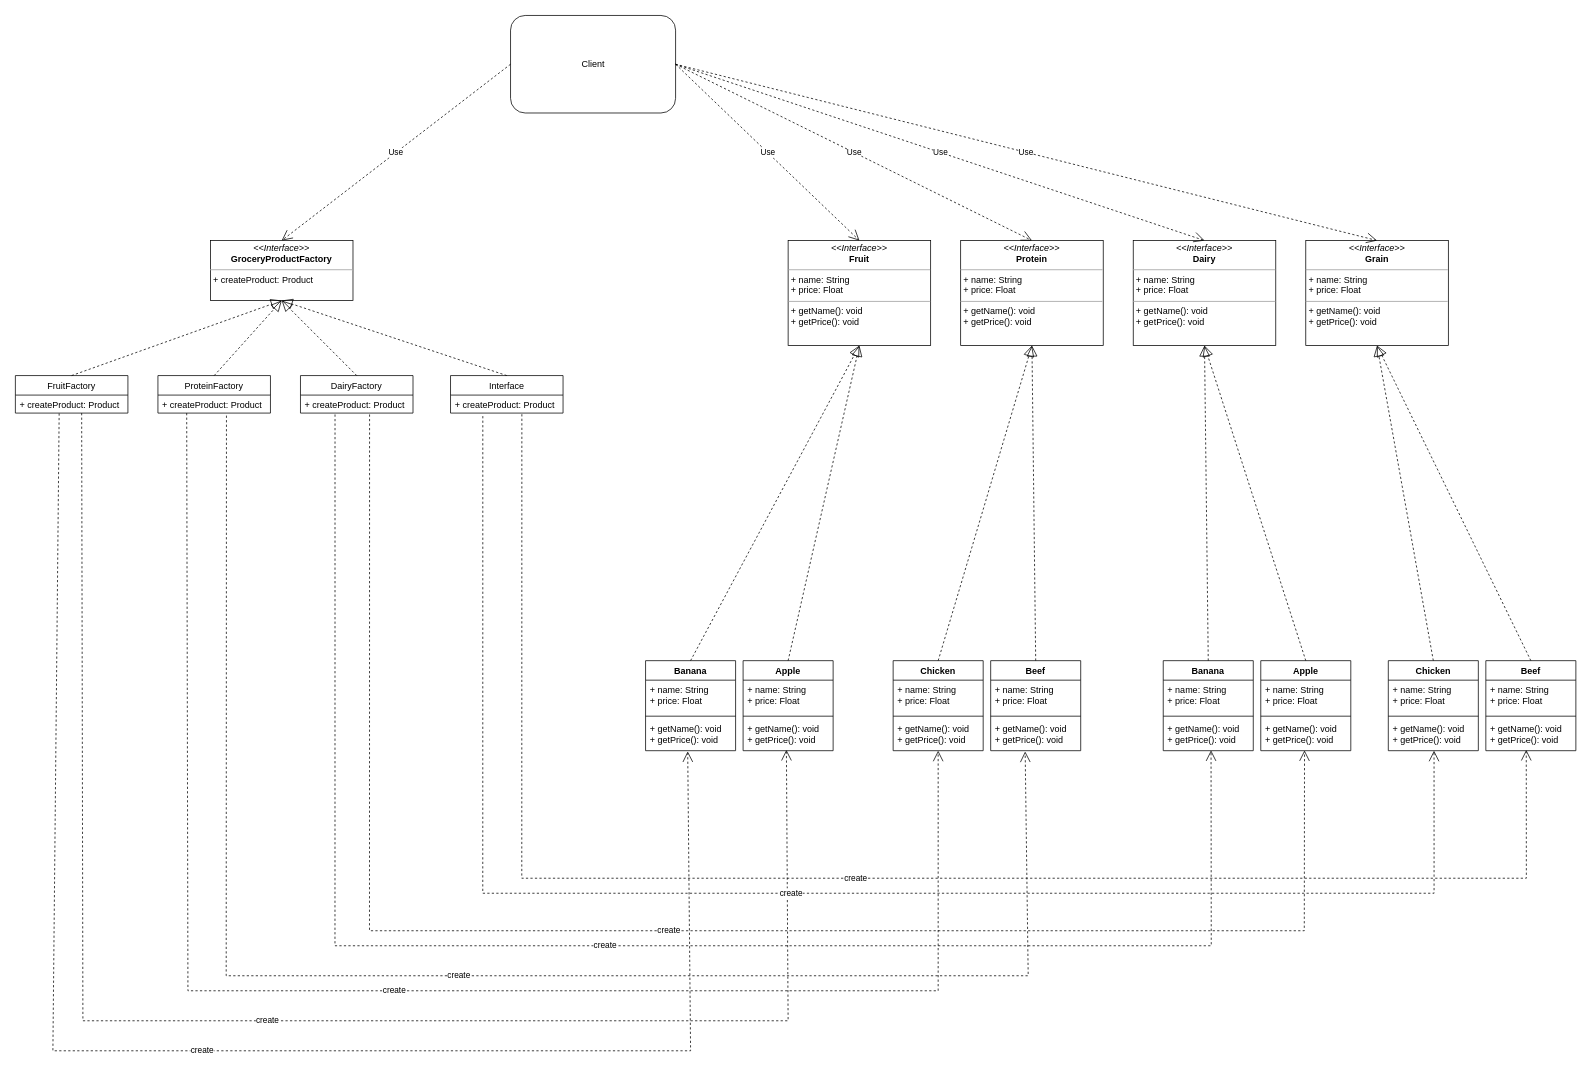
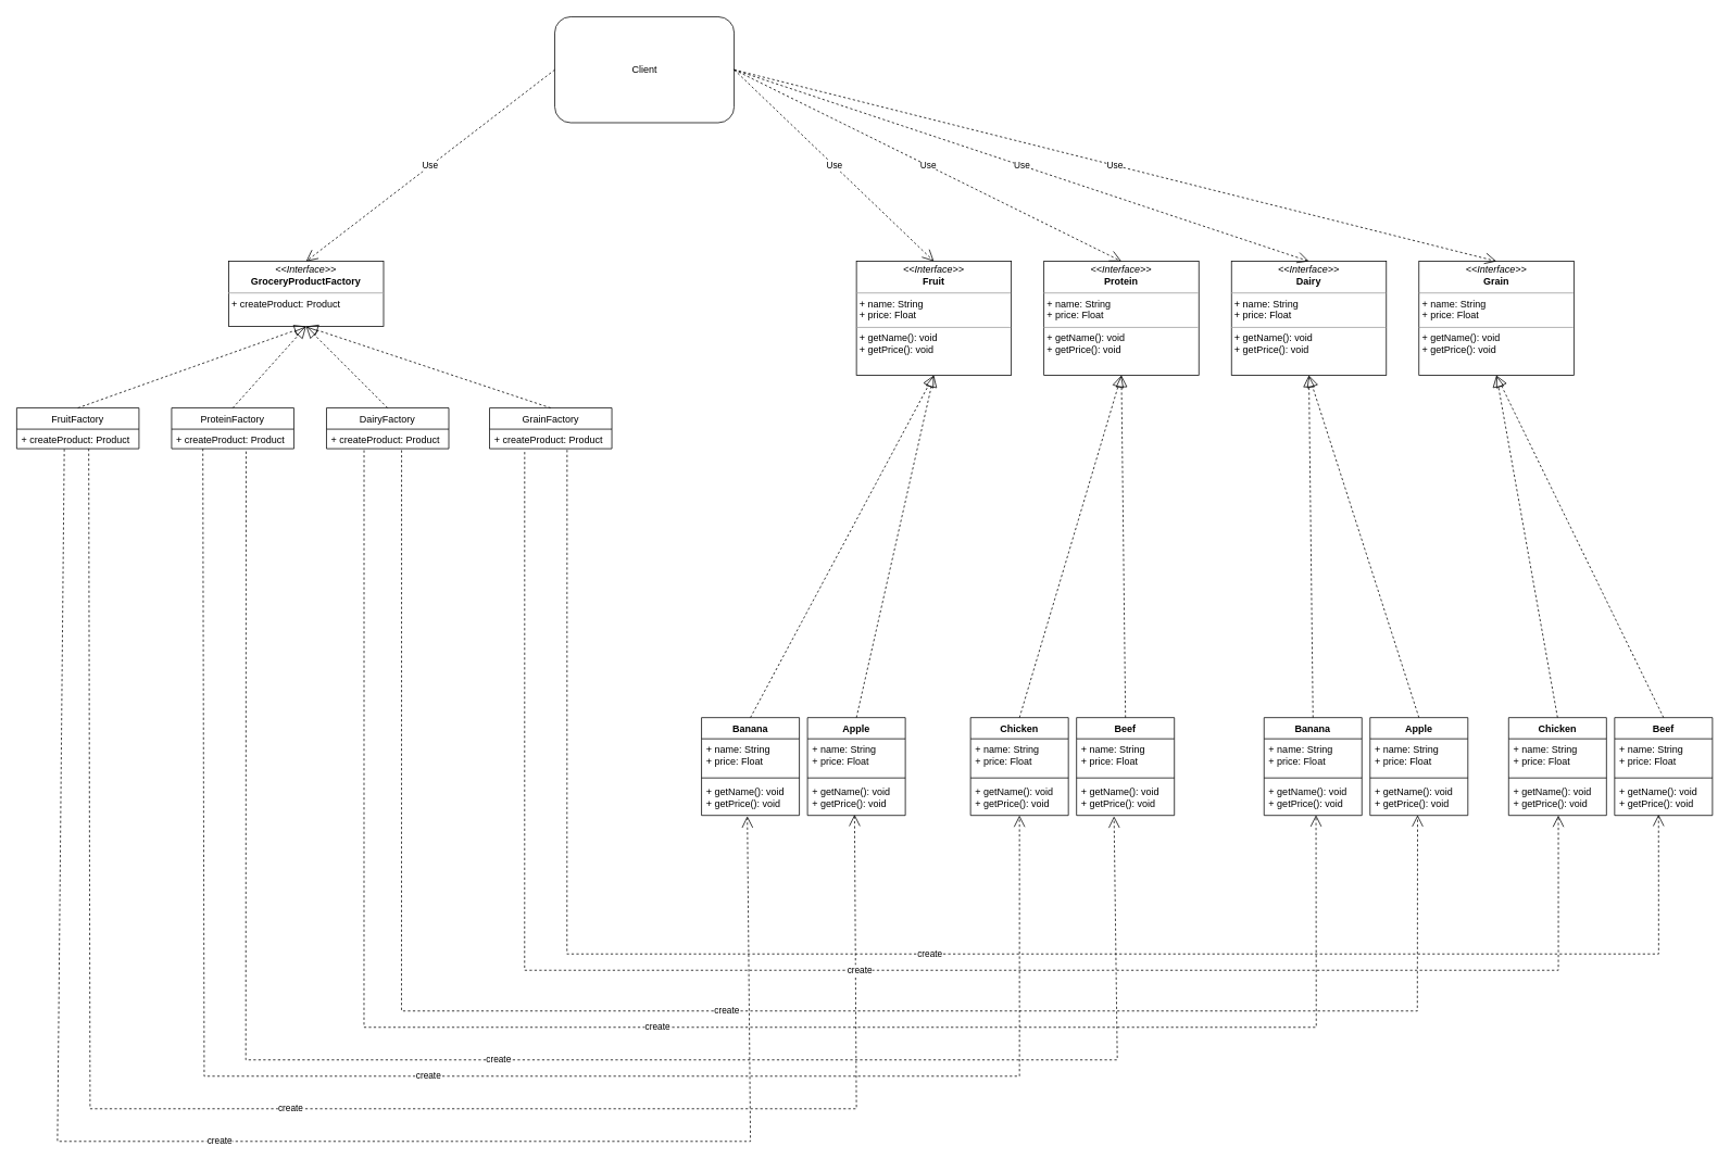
- <mxCell id="12" value="Interface" style="swimlane;fontStyle=0;childLayout=stackLayout;horizontal=1;startSize=26;fillColor=none;horizontalStack=0;resizeParent=1;resizeParentMax=0;resizeLast=0;collapsible=1;marginBottom=0;" vertex="1" parent="1"><mxGeometry x="600" y="500" width="150" height="50" as="geometry" /></mxCell>
+ <mxCell id="12" value="GrainFactory" style="swimlane;fontStyle=0;childLayout=stackLayout;horizontal=1;startSize=26;fillColor=none;horizontalStack=0;resizeParent=1;resizeParentMax=0;resizeLast=0;collapsible=1;marginBottom=0;" vertex="1" parent="1"><mxGeometry x="600" y="500" width="150" height="50" as="geometry" /></mxCell>
